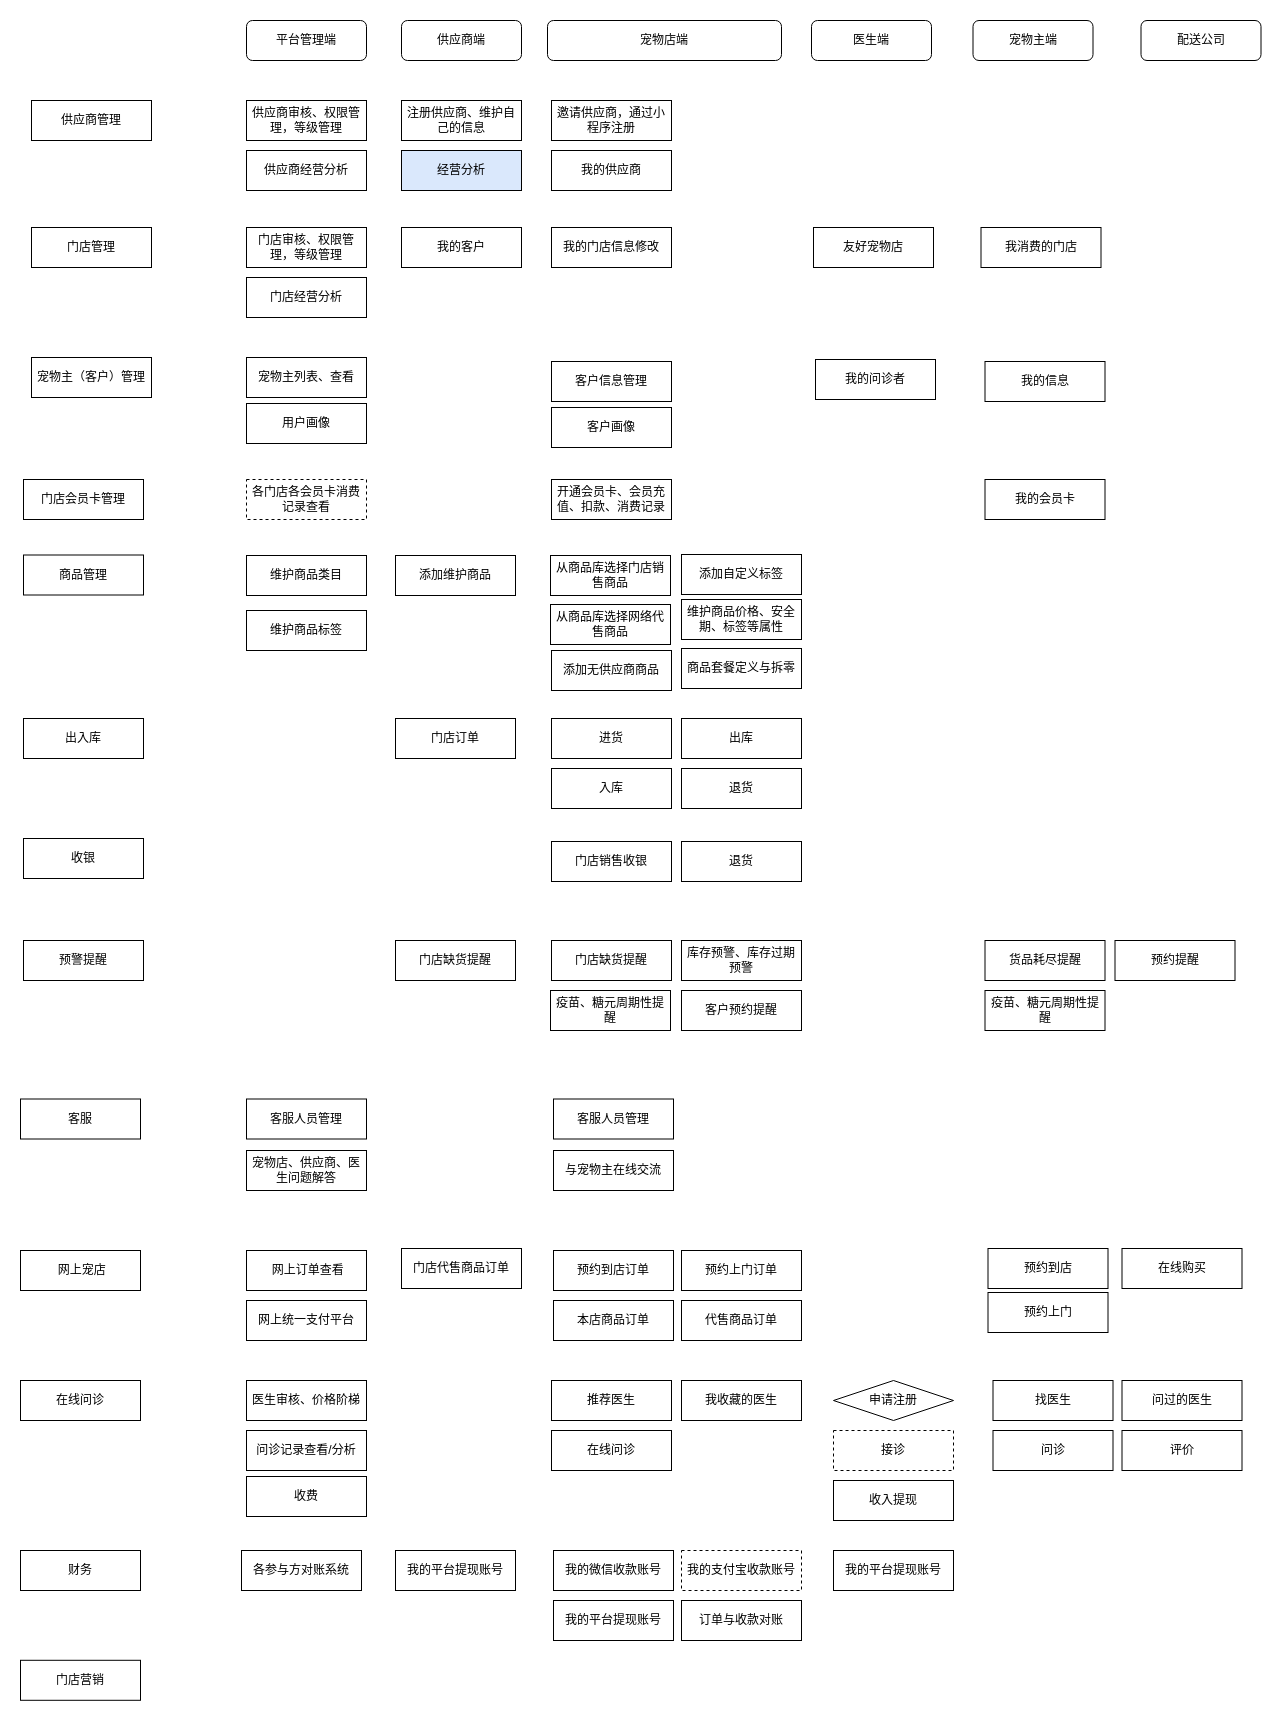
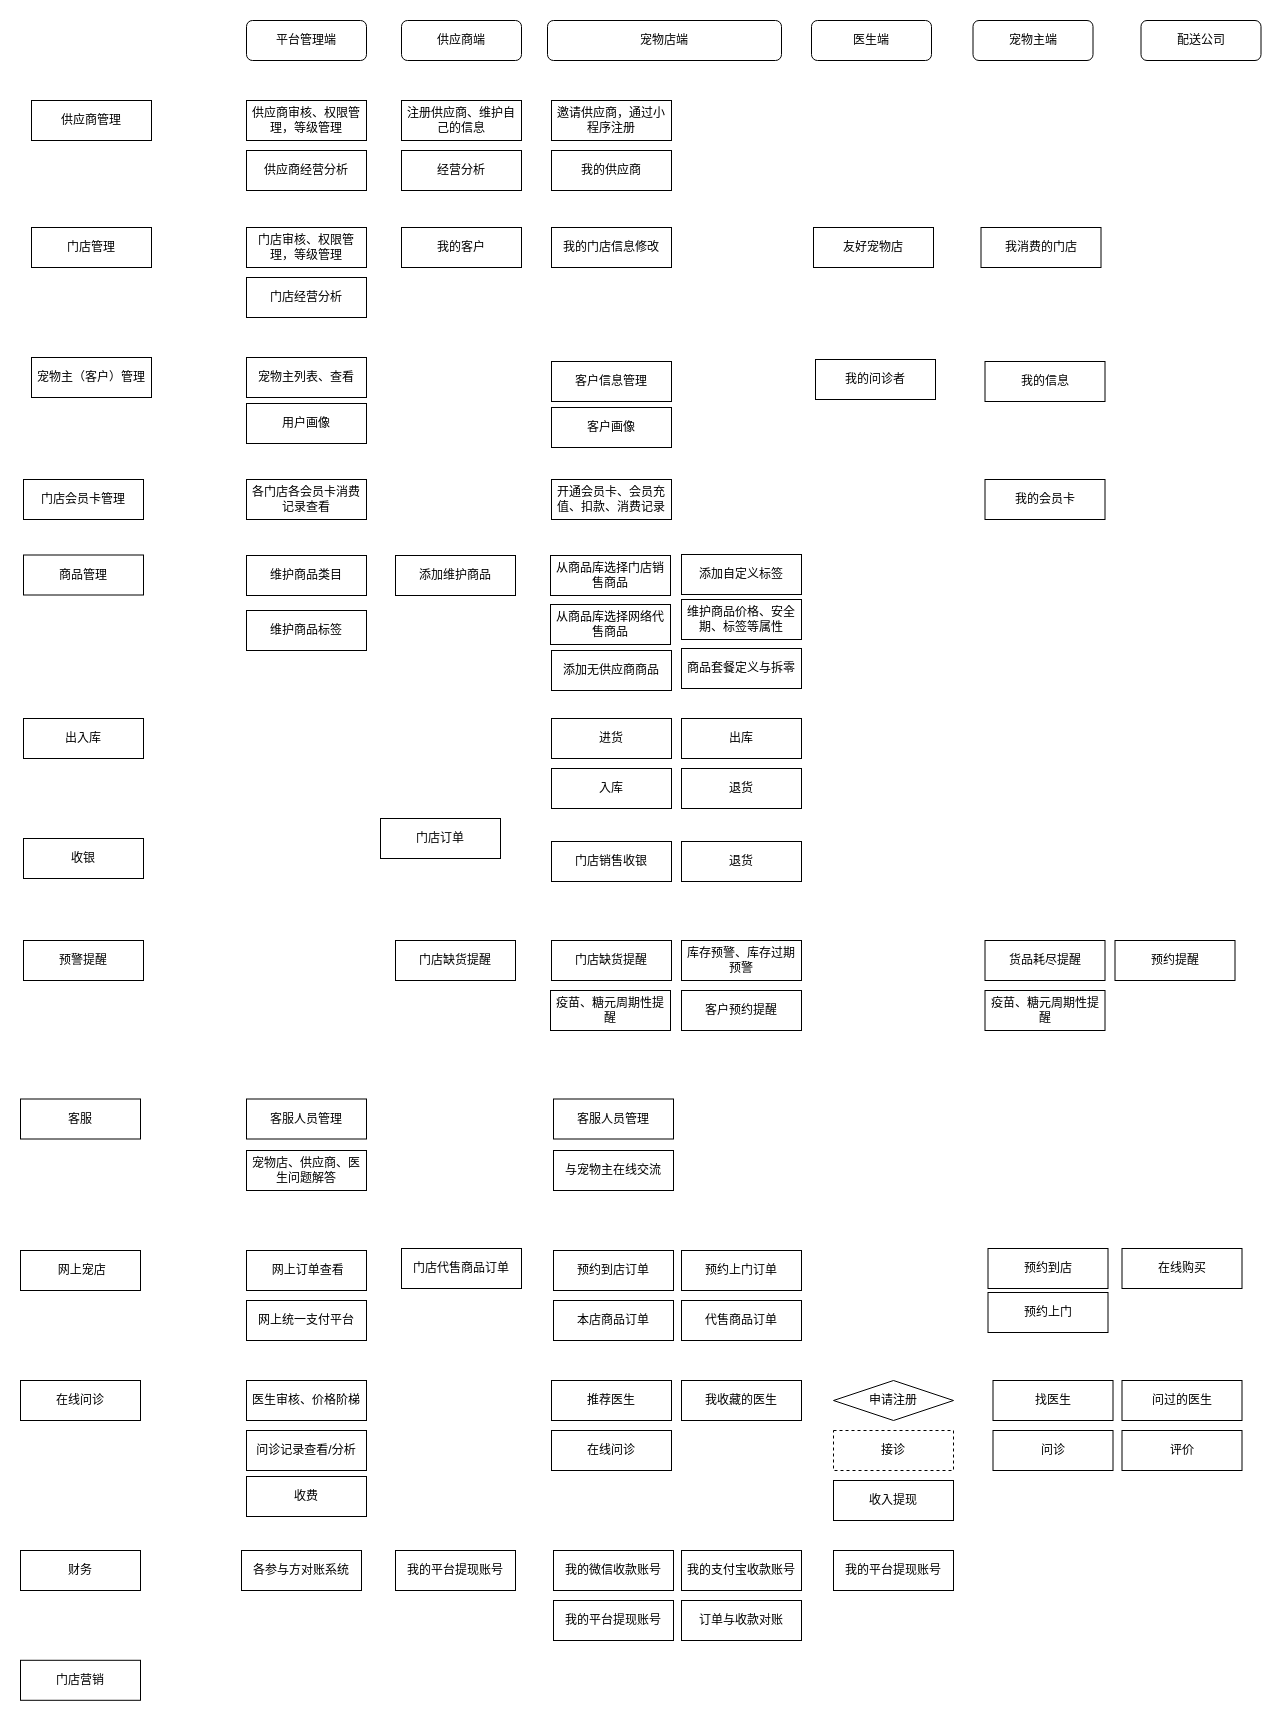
- <mxCell id="17" value="经营分析" style="rounded=0;whiteSpace=wrap;html=1;fillColor=#dae8fc;" parent="1" vertex="1"><mxGeometry x="401" y="150" width="120" height="40" as="geometry" /></mxCell>
+ <mxCell id="17" value="经营分析" style="rounded=0;whiteSpace=wrap;html=1;" parent="1" vertex="1"><mxGeometry x="401" y="150" width="120" height="40" as="geometry" /></mxCell>
- <mxCell id="30" value="各门店各会员卡消费记录查看" style="rounded=0;whiteSpace=wrap;html=1;dashed=1;" parent="1" vertex="1"><mxGeometry x="246" y="479" width="120" height="40" as="geometry" /></mxCell>
+ <mxCell id="30" value="各门店各会员卡消费记录查看" style="rounded=0;whiteSpace=wrap;html=1;" parent="1" vertex="1"><mxGeometry x="246" y="479" width="120" height="40" as="geometry" /></mxCell>
- <mxCell id="45" value="门店订单" style="rounded=0;whiteSpace=wrap;html=1;" vertex="1" parent="1"><mxGeometry x="395" y="718" width="120" height="40" as="geometry" /></mxCell>
+ <mxCell id="45" value="门店订单" style="rounded=0;whiteSpace=wrap;html=1;" vertex="1" parent="1"><mxGeometry x="380" y="818" width="120" height="40" as="geometry" /></mxCell>
- <mxCell id="94" value="我的支付宝收款账号" style="rounded=0;whiteSpace=wrap;html=1;dashed=1;" vertex="1" parent="1"><mxGeometry x="681" y="1550" width="120" height="40" as="geometry" /></mxCell>
+ <mxCell id="94" value="我的支付宝收款账号" style="rounded=0;whiteSpace=wrap;html=1;" vertex="1" parent="1"><mxGeometry x="681" y="1550" width="120" height="40" as="geometry" /></mxCell>
